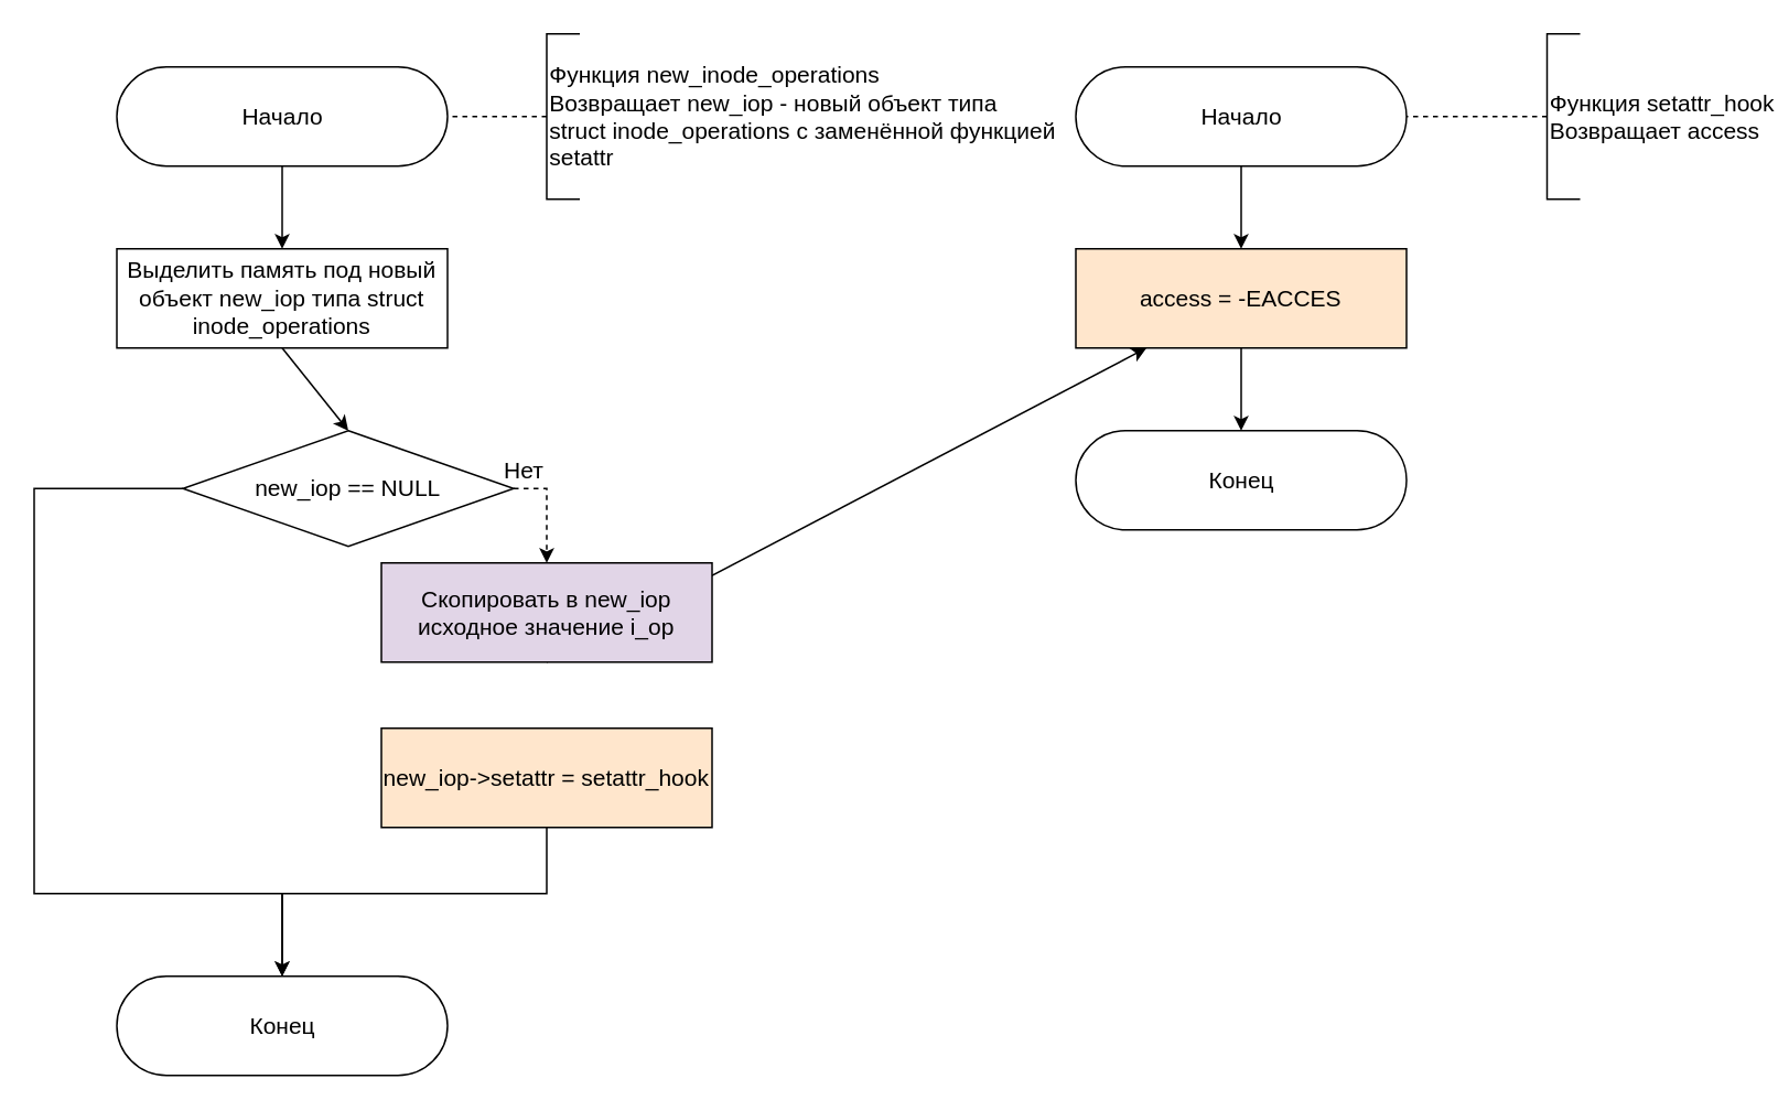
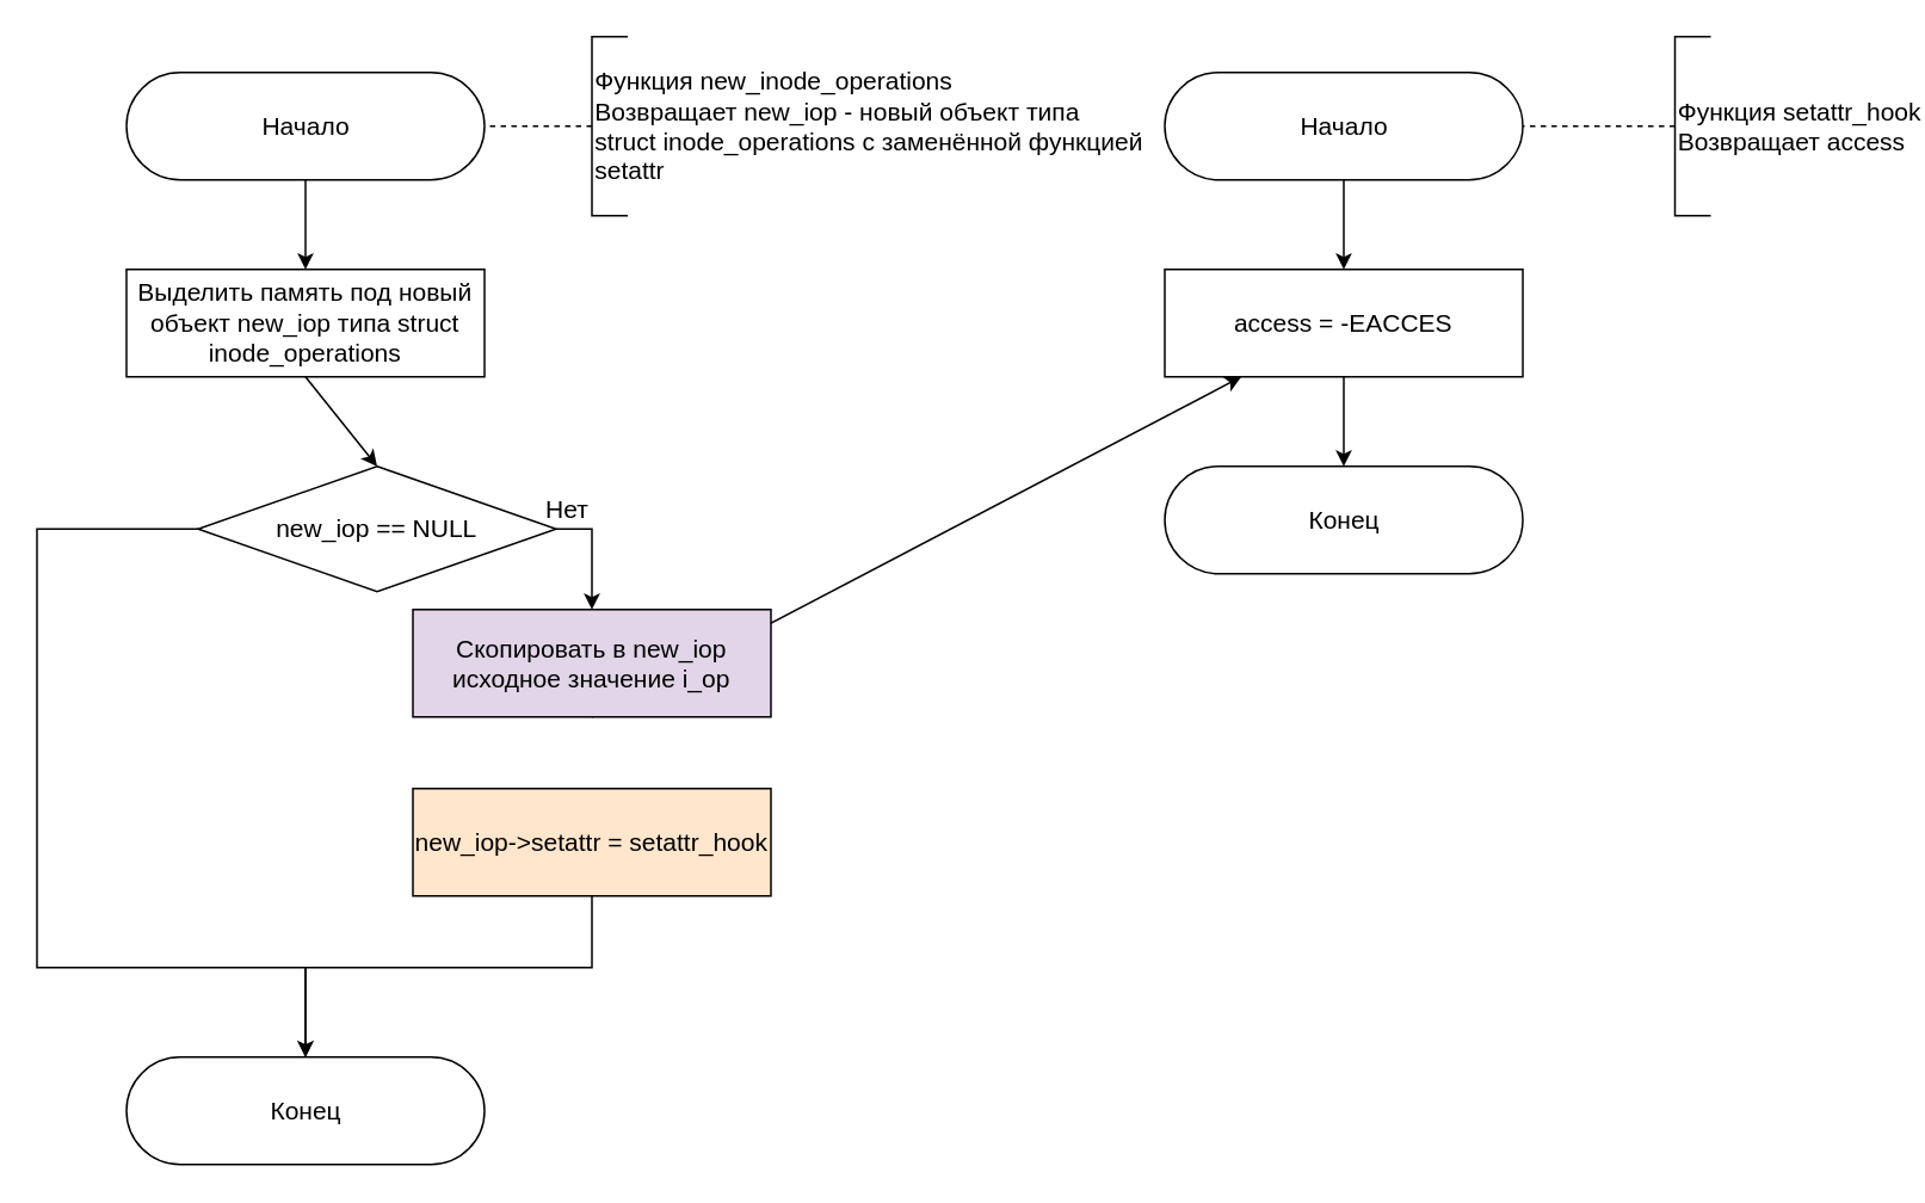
- <mxCell id="22" value="access = -EACCES" style="rounded=0;whiteSpace=wrap;html=1;fontSize=14;fillColor=#ffe6cc;" parent="1" vertex="1"><mxGeometry x="650" y="150" width="200" height="60" as="geometry" /></mxCell>
+ <mxCell id="22" value="access = -EACCES" style="rounded=0;whiteSpace=wrap;html=1;fontSize=14;" parent="1" vertex="1"><mxGeometry x="650" y="150" width="200" height="60" as="geometry" /></mxCell>
- <mxCell id="8" style="edgeStyle=none;rounded=0;html=1;exitX=1;exitY=0.5;exitDx=0;exitDy=0;entryX=0.5;entryY=0;entryDx=0;entryDy=0;fontSize=14;dashed=1;" parent="1" source="11" target="7" edge="1"><mxGeometry relative="1" as="geometry"><Array as="points"><mxPoint x="330" y="295" /></Array></mxGeometry></mxCell>
+ <mxCell id="8" style="edgeStyle=none;rounded=0;html=1;exitX=1;exitY=0.5;exitDx=0;exitDy=0;entryX=0.5;entryY=0;entryDx=0;entryDy=0;fontSize=14;" parent="1" source="11" target="7" edge="1"><mxGeometry relative="1" as="geometry"><Array as="points"><mxPoint x="330" y="295" /></Array></mxGeometry></mxCell>
